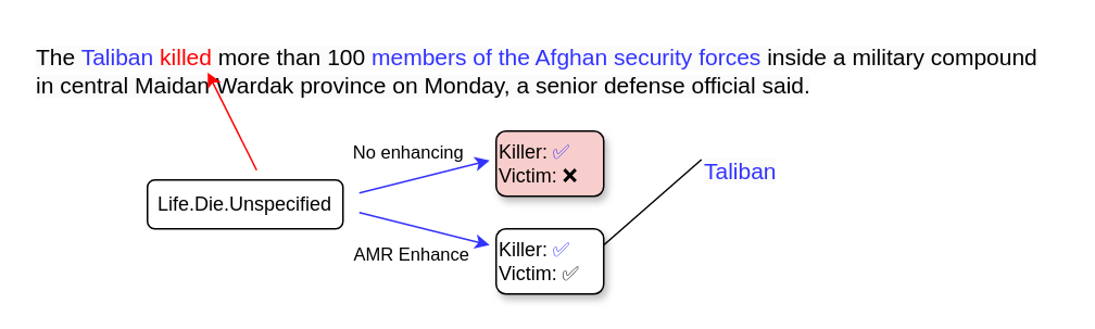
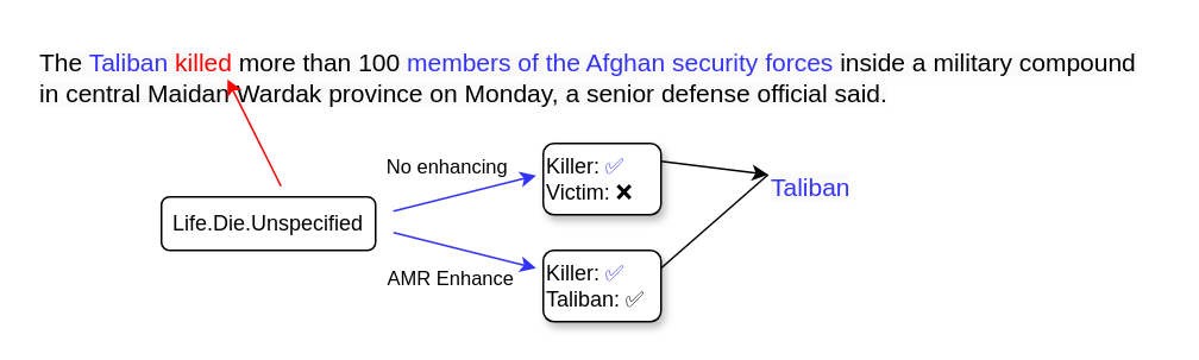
+ <mxCell id="12" value="" style="endArrow=classic;html=1;rounded=0;entryX=0;entryY=0.25;entryDx=0;entryDy=0;exitX=1;exitY=0.25;exitDx=0;exitDy=0;" parent="1" source="9" target="11" edge="1"><mxGeometry width="50" height="50" relative="1" as="geometry"><mxPoint x="370" y="90" as="sourcePoint" /><mxPoint x="408" y="105" as="targetPoint" /></mxGeometry></mxCell>
- <mxCell id="9" value="&lt;div style=&quot;&quot;&gt;&lt;span style=&quot;background-color: initial;&quot;&gt;Killer: &lt;font color=&quot;#3333ff&quot;&gt;✅&lt;/font&gt;&lt;/span&gt;&lt;/div&gt;&lt;div style=&quot;&quot;&gt;&lt;span style=&quot;background-color: initial;&quot;&gt;Victim: ❌&lt;/span&gt;&lt;/div&gt;" style="whiteSpace=wrap;html=1;align=left;rounded=1;shadow=1;fillColor=#f8cecc;" parent="1" vertex="1"><mxGeometry x="304" y="80" width="66" height="40" as="geometry" /></mxCell>
+ <mxCell id="9" value="&lt;div style=&quot;&quot;&gt;&lt;span style=&quot;background-color: initial;&quot;&gt;Killer: &lt;font color=&quot;#3333ff&quot;&gt;✅&lt;/font&gt;&lt;/span&gt;&lt;/div&gt;&lt;div style=&quot;&quot;&gt;&lt;span style=&quot;background-color: initial;&quot;&gt;Victim: ❌&lt;/span&gt;&lt;/div&gt;" style="whiteSpace=wrap;html=1;align=left;rounded=1;shadow=1;" parent="1" vertex="1"><mxGeometry x="304" y="80" width="66" height="40" as="geometry" /></mxCell>
- <mxCell id="10" value="&lt;div style=&quot;&quot;&gt;&lt;span style=&quot;background-color: initial;&quot;&gt;Killer: &lt;font color=&quot;#3333ff&quot;&gt;✅&lt;/font&gt;&lt;/span&gt;&lt;/div&gt;&lt;div style=&quot;&quot;&gt;&lt;span style=&quot;background-color: initial;&quot;&gt;Victim: ✅&lt;/span&gt;&lt;/div&gt;" style="whiteSpace=wrap;html=1;align=left;rounded=1;glass=0;shadow=1;" parent="1" vertex="1"><mxGeometry x="304" y="140" width="66" height="40" as="geometry" /></mxCell>
+ <mxCell id="10" value="&lt;div style=&quot;&quot;&gt;&lt;span style=&quot;background-color: initial;&quot;&gt;Killer: &lt;font color=&quot;#3333ff&quot;&gt;✅&lt;/font&gt;&lt;/span&gt;&lt;/div&gt;&lt;div style=&quot;&quot;&gt;&lt;span style=&quot;background-color: initial;&quot;&gt;Taliban: ✅&lt;/span&gt;&lt;/div&gt;" style="whiteSpace=wrap;html=1;align=left;rounded=1;glass=0;shadow=1;" parent="1" vertex="1"><mxGeometry x="304" y="140" width="66" height="40" as="geometry" /></mxCell>
